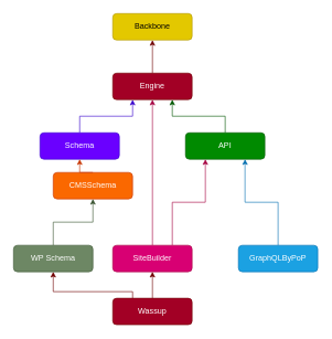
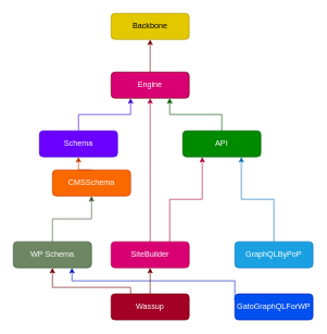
- <mxCell id="2" value="Engine" style="rounded=1;whiteSpace=wrap;html=1;fillColor=#a20025;strokeColor=#6F0000;fontColor=#ffffff;" parent="1" vertex="1"><mxGeometry x="170" y="110" width="120" height="40" as="geometry" /></mxCell>
+ <mxCell id="2" value="Engine" style="rounded=1;whiteSpace=wrap;html=1;fillColor=#d80073;strokeColor=#6F0000;fontColor=#ffffff;" parent="1" vertex="1"><mxGeometry x="170" y="110" width="120" height="40" as="geometry" /></mxCell>
+ <mxCell id="7" style="edgeStyle=orthogonalEdgeStyle;rounded=0;orthogonalLoop=1;jettySize=auto;html=1;exitX=0.25;exitY=0;exitDx=0;exitDy=0;entryX=0.75;entryY=1;entryDx=0;entryDy=0;fillColor=#0050ef;strokeColor=#001DBC;" parent="1" source="8" target="18" edge="1"><mxGeometry relative="1" as="geometry"><Array as="points"><mxPoint x="390" y="460" /><mxPoint x="360" y="460" /><mxPoint x="360" y="430" /><mxPoint x="110" y="430" /></Array></mxGeometry></mxCell>
+ <mxCell id="8" value="GatoGraphQLForWP" style="rounded=1;whiteSpace=wrap;html=1;fillColor=#0050ef;strokeColor=#001DBC;fontColor=#ffffff;" parent="1" vertex="1"><mxGeometry x="360" y="450" width="120" height="40" as="geometry" /></mxCell>
